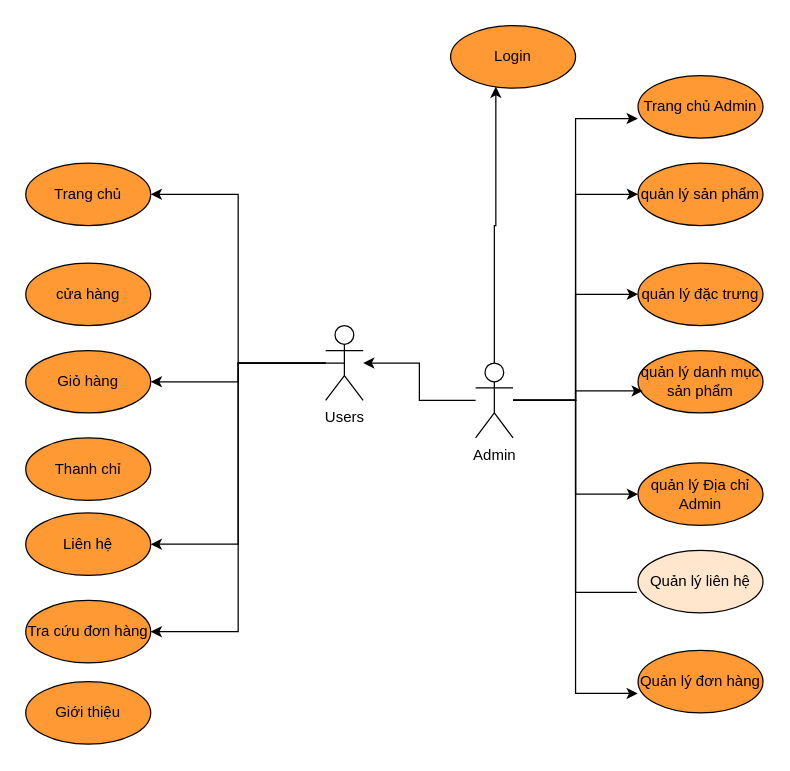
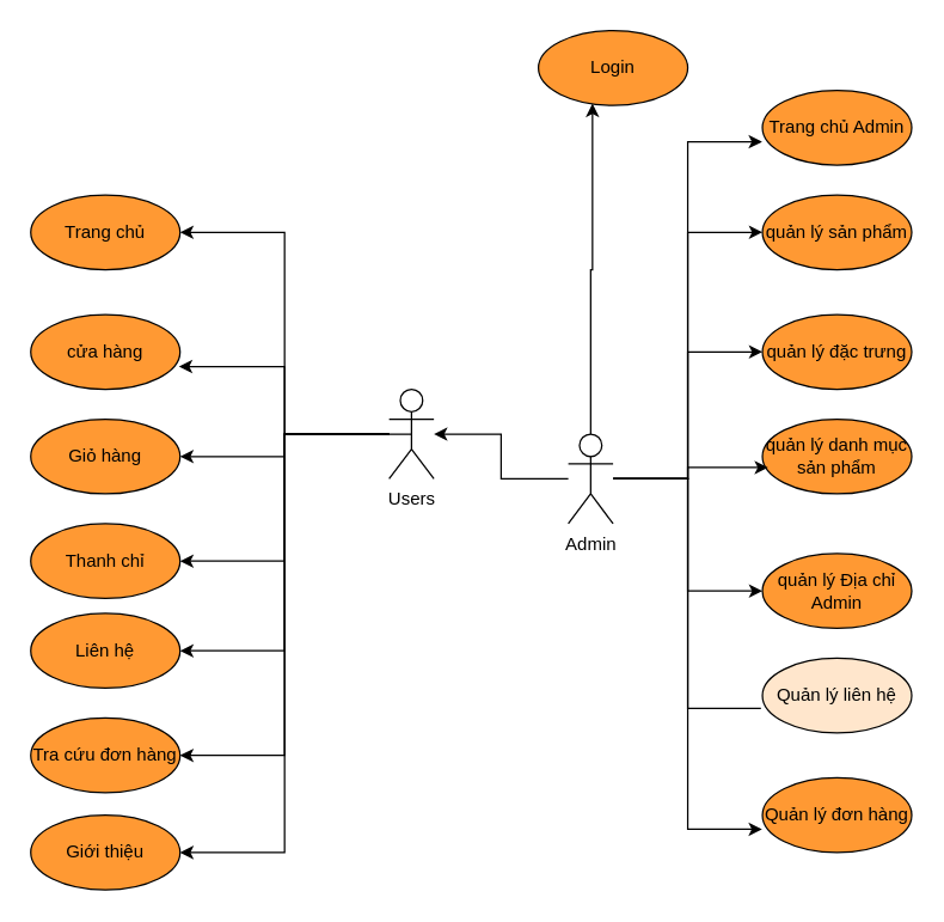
+ <mxCell id="34" style="edgeStyle=orthogonalEdgeStyle;rounded=0;orthogonalLoop=1;jettySize=auto;html=1;entryX=0.992;entryY=0.696;entryDx=0;entryDy=0;entryPerimeter=0;" edge="1" parent="1" source="8" target="10"><mxGeometry relative="1" as="geometry" /></mxCell>
+ <mxCell id="4" style="edgeStyle=orthogonalEdgeStyle;rounded=0;orthogonalLoop=1;jettySize=auto;html=1;entryX=1;entryY=0.5;entryDx=0;entryDy=0;" edge="1" parent="1" source="8" target="12"><mxGeometry relative="1" as="geometry" /></mxCell>
+ <mxCell id="7" style="edgeStyle=orthogonalEdgeStyle;rounded=0;orthogonalLoop=1;jettySize=auto;html=1;entryX=1;entryY=0.5;entryDx=0;entryDy=0;" edge="1" parent="1" source="8" target="15"><mxGeometry relative="1" as="geometry" /></mxCell>
